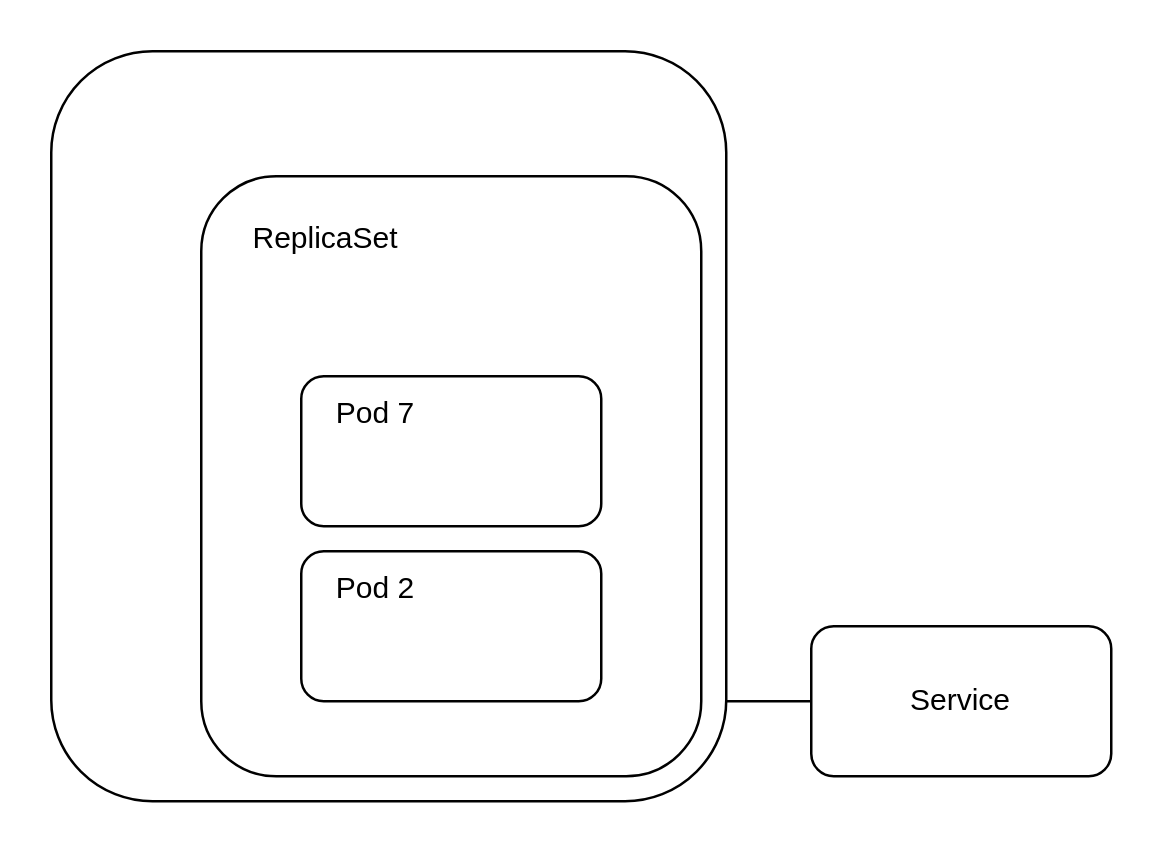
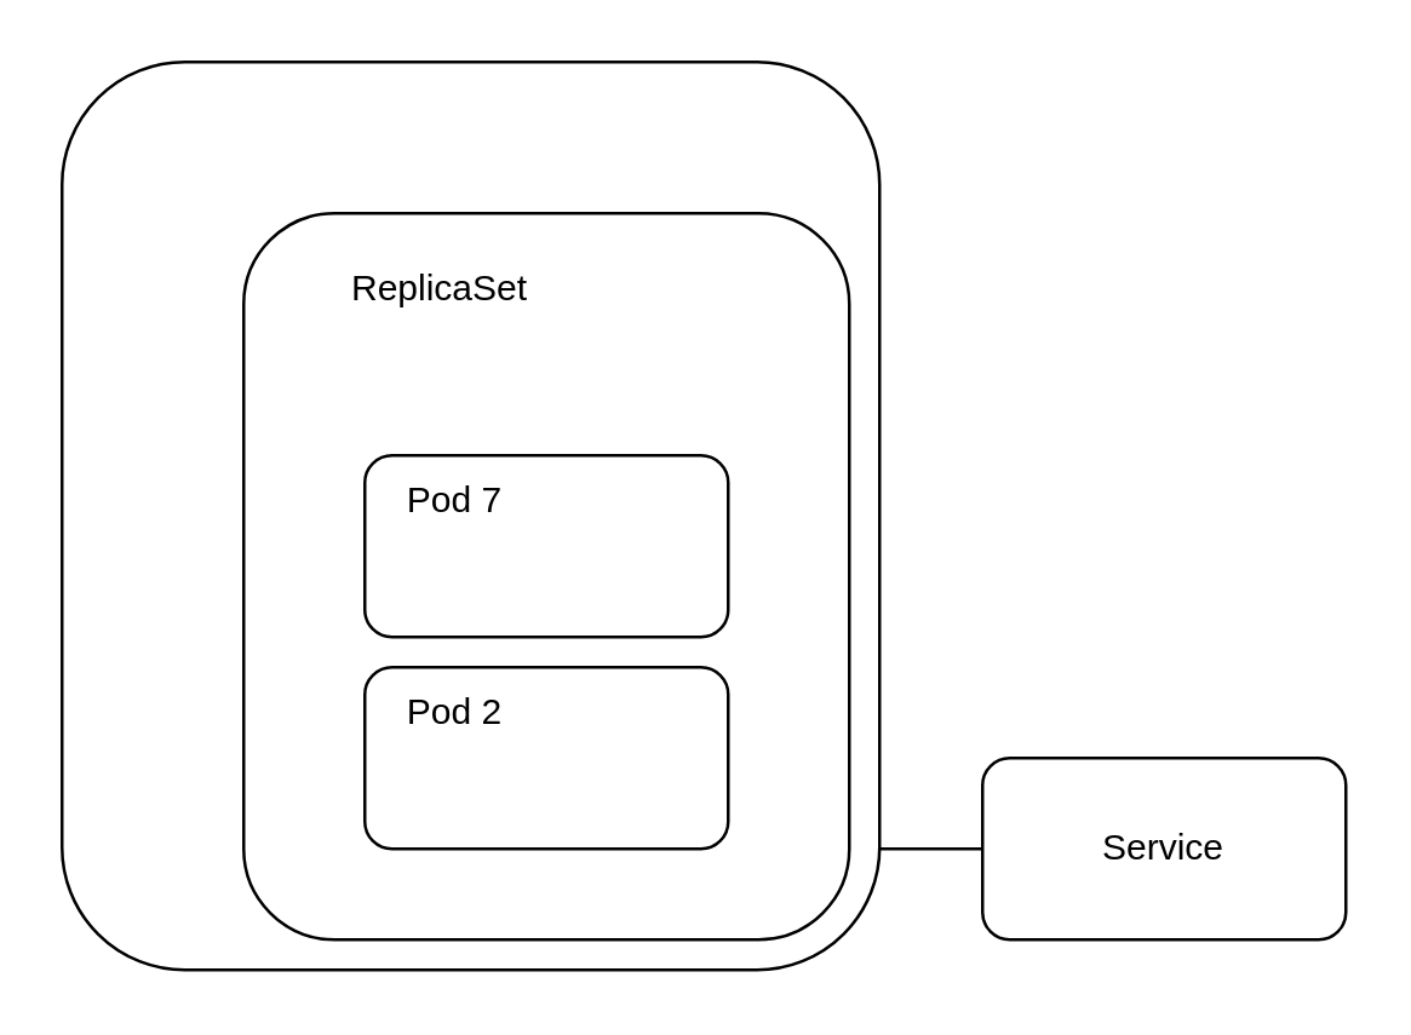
- <mxCell id="8" value="ReplicaSet" style="text;html=1;align=center;verticalAlign=middle;whiteSpace=wrap;rounded=0;" vertex="1" parent="1"><mxGeometry x="100" y="80" width="60" height="30" as="geometry" /></mxCell>
+ <mxCell id="8" value="ReplicaSet" style="text;html=1;align=center;verticalAlign=middle;whiteSpace=wrap;rounded=0;" vertex="1" parent="1"><mxGeometry x="115" y="80" width="60" height="30" as="geometry" /></mxCell>
